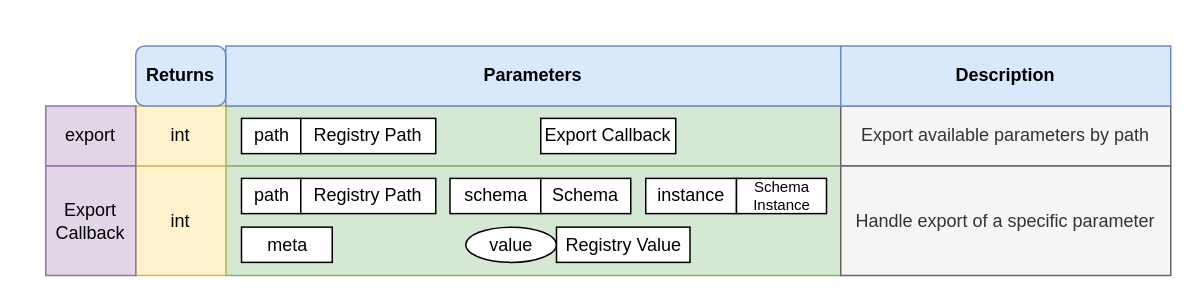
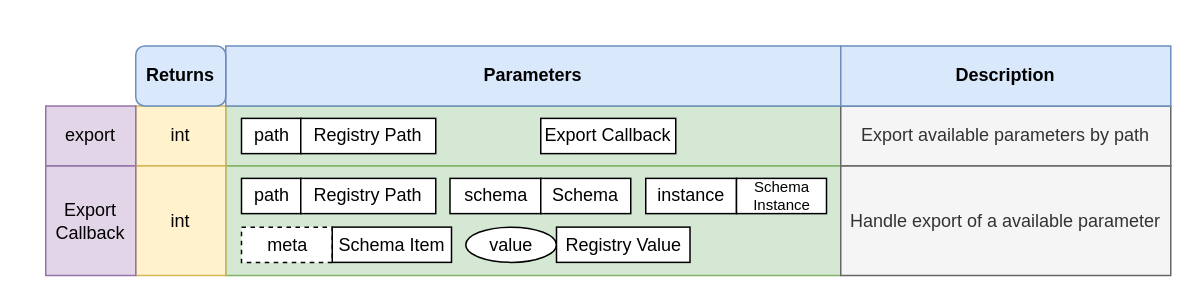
- <mxCell id="20" value="Handle export of a specific parameter" style="rounded=0;whiteSpace=wrap;html=1;fillColor=#f5f5f5;strokeColor=#666666;fontColor=#333333;" vertex="1" parent="1"><mxGeometry x="560" y="110" width="220" height="73" as="geometry" /></mxCell>
+ <mxCell id="20" value="Handle export of a available parameter" style="rounded=0;whiteSpace=wrap;html=1;fillColor=#f5f5f5;strokeColor=#666666;fontColor=#333333;" vertex="1" parent="1"><mxGeometry x="560" y="110" width="220" height="73" as="geometry" /></mxCell>
- <mxCell id="25" value="meta" style="rounded=0;whiteSpace=wrap;html=1;" vertex="1" parent="1"><mxGeometry x="160.5" y="150.75" width="60.5" height="23.5" as="geometry" /></mxCell>
+ <mxCell id="25" value="meta" style="rounded=0;whiteSpace=wrap;html=1;dashed=1;" vertex="1" parent="1"><mxGeometry x="160.5" y="150.75" width="60.5" height="23.5" as="geometry" /></mxCell>
+ <mxCell id="26" value="Schema Item" style="rounded=0;whiteSpace=wrap;html=1;fontSize=12;" vertex="1" parent="1"><mxGeometry x="221" y="150.75" width="79.5" height="23.5" as="geometry" /></mxCell>
